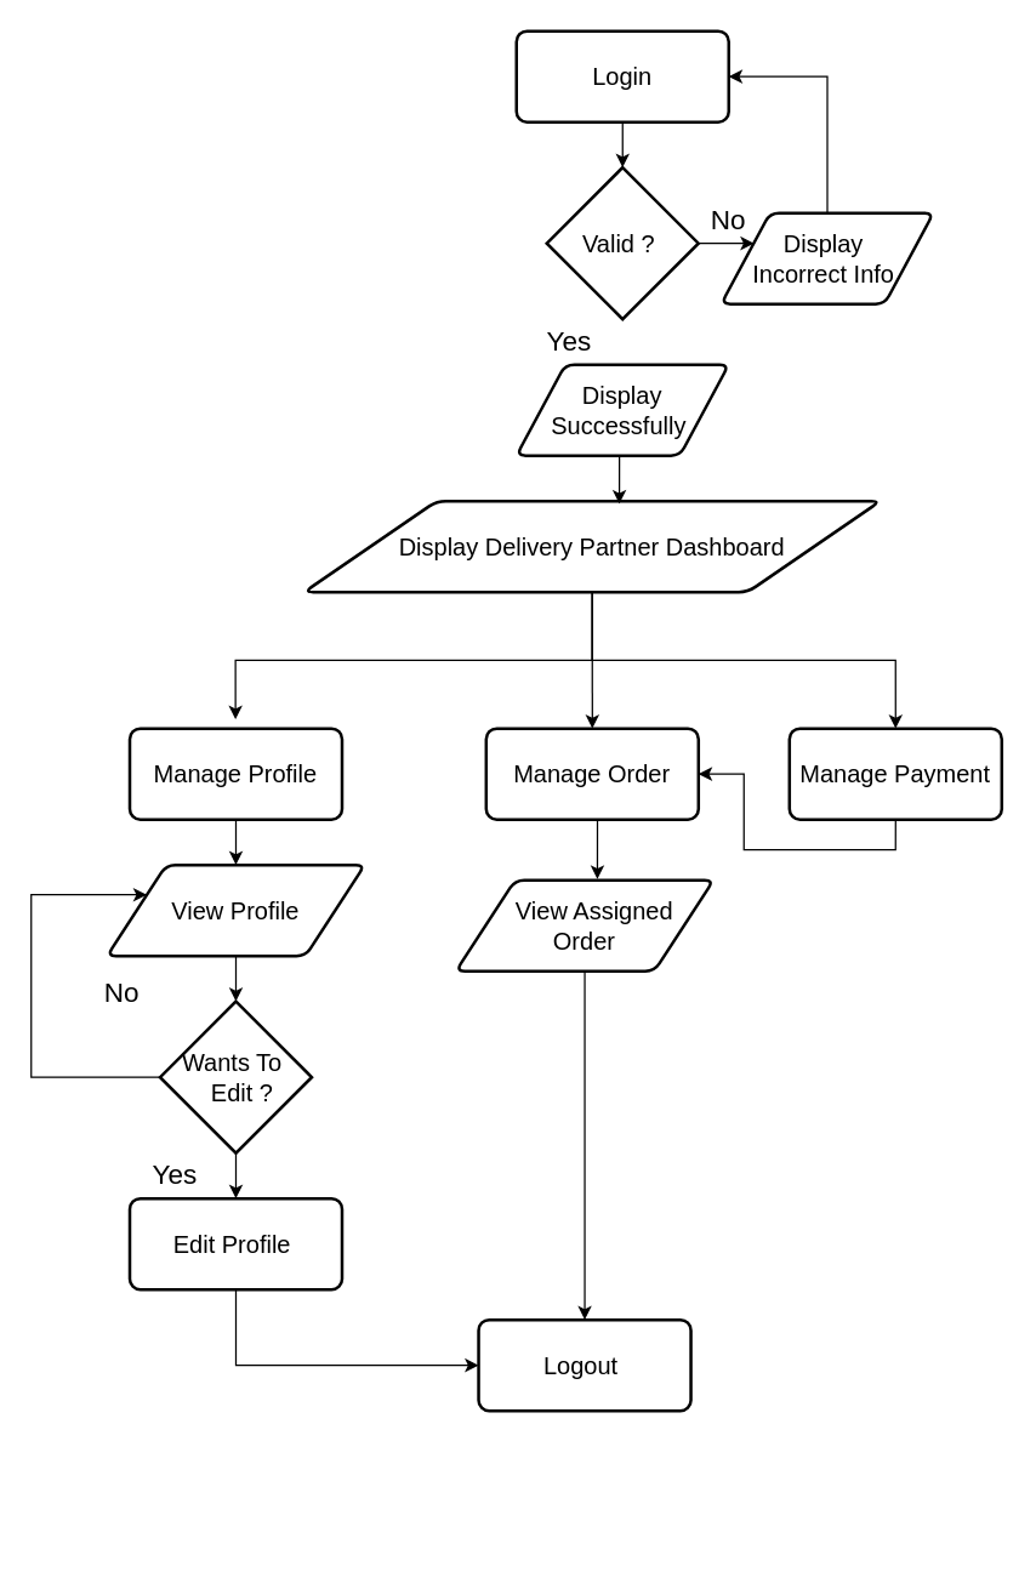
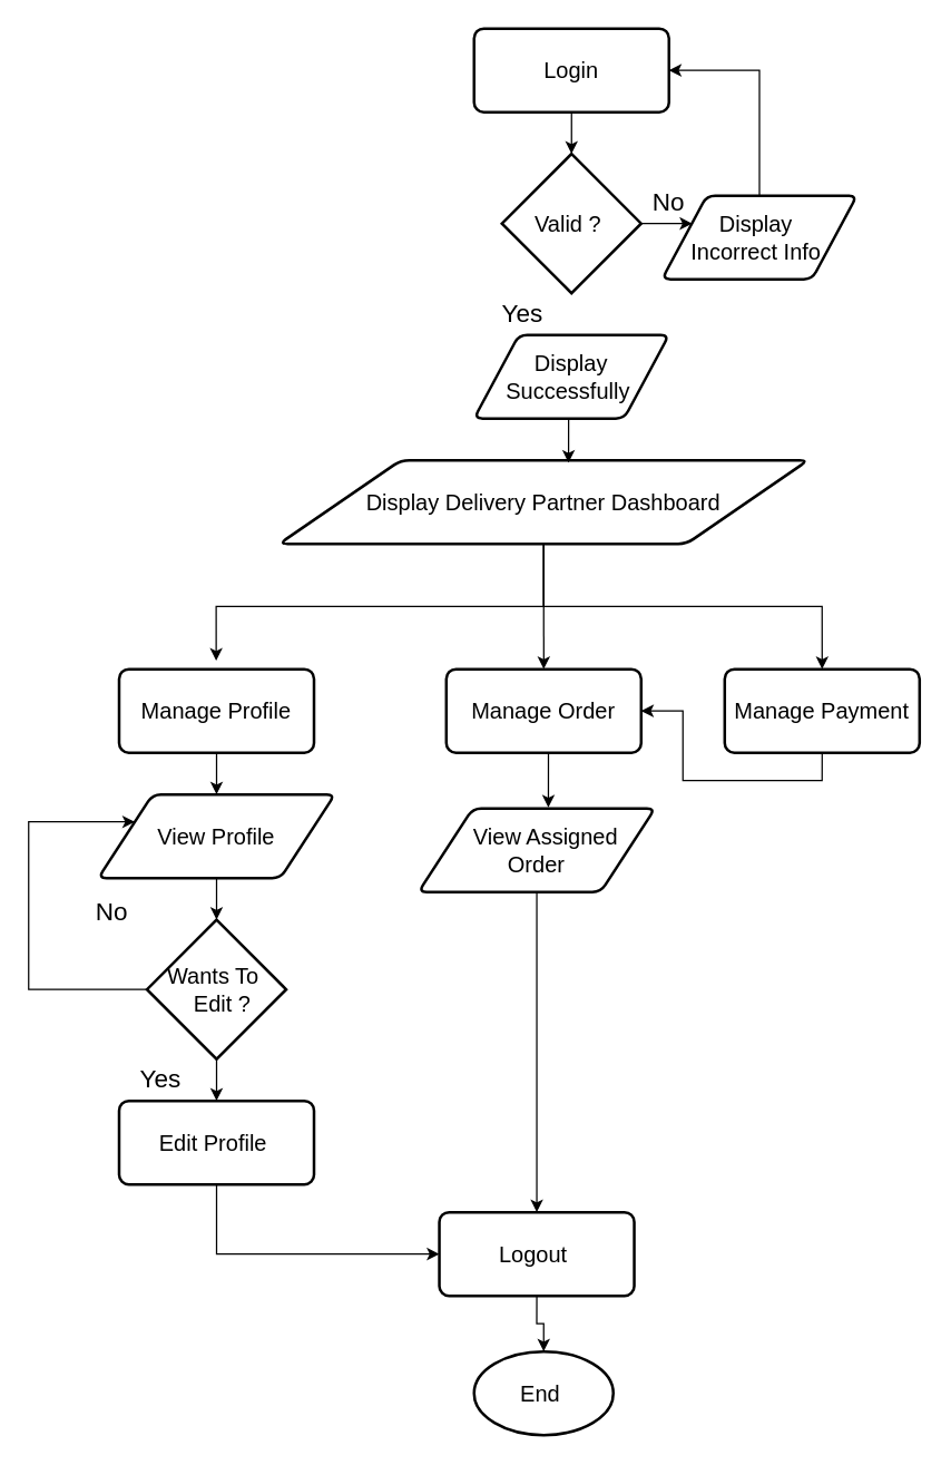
+ <mxCell id="33" style="edgeStyle=orthogonalEdgeStyle;rounded=0;orthogonalLoop=1;jettySize=auto;html=1;exitX=0.5;exitY=1;exitDx=0;exitDy=0;" edge="1" parent="1" source="34" target="35"><mxGeometry relative="1" as="geometry" /></mxCell>
+ <mxCell id="35" value="&lt;font size=&quot;3&quot;&gt;End&amp;nbsp;&lt;/font&gt;" style="strokeWidth=2;html=1;shape=mxgraph.flowchart.start_1;whiteSpace=wrap;" vertex="1" parent="1"><mxGeometry x="340" y="970" width="100" height="60" as="geometry" /></mxCell>
